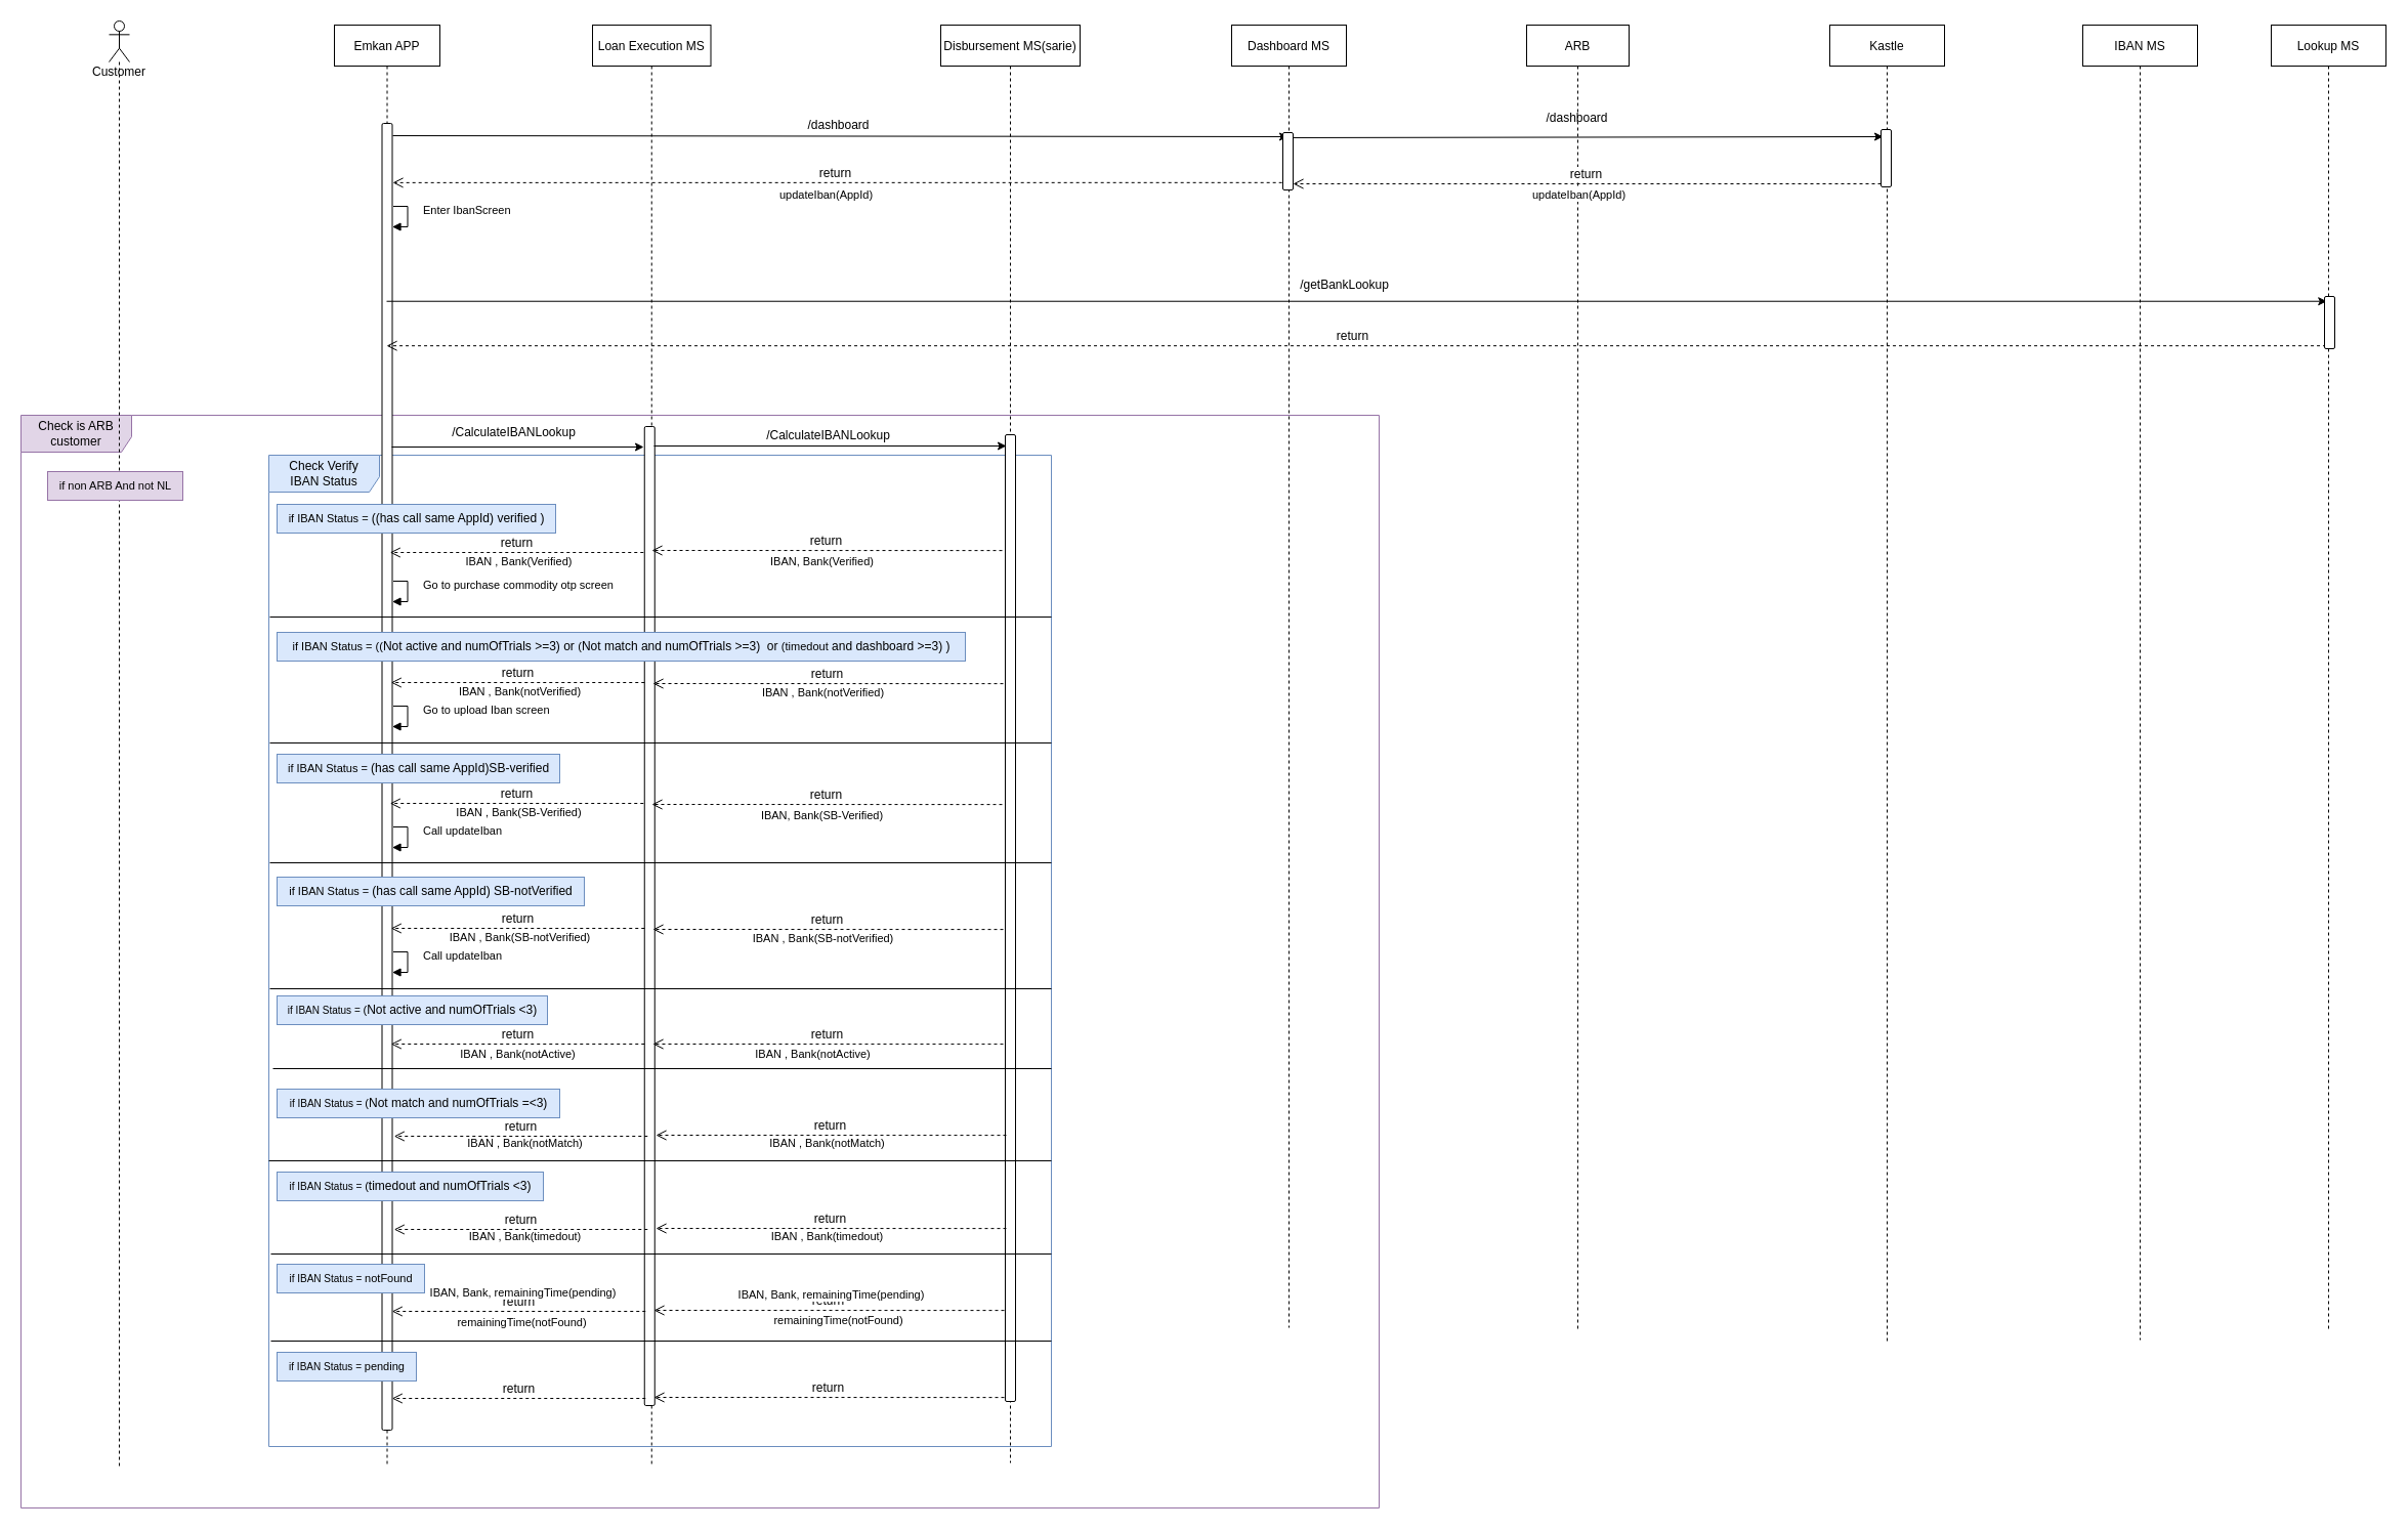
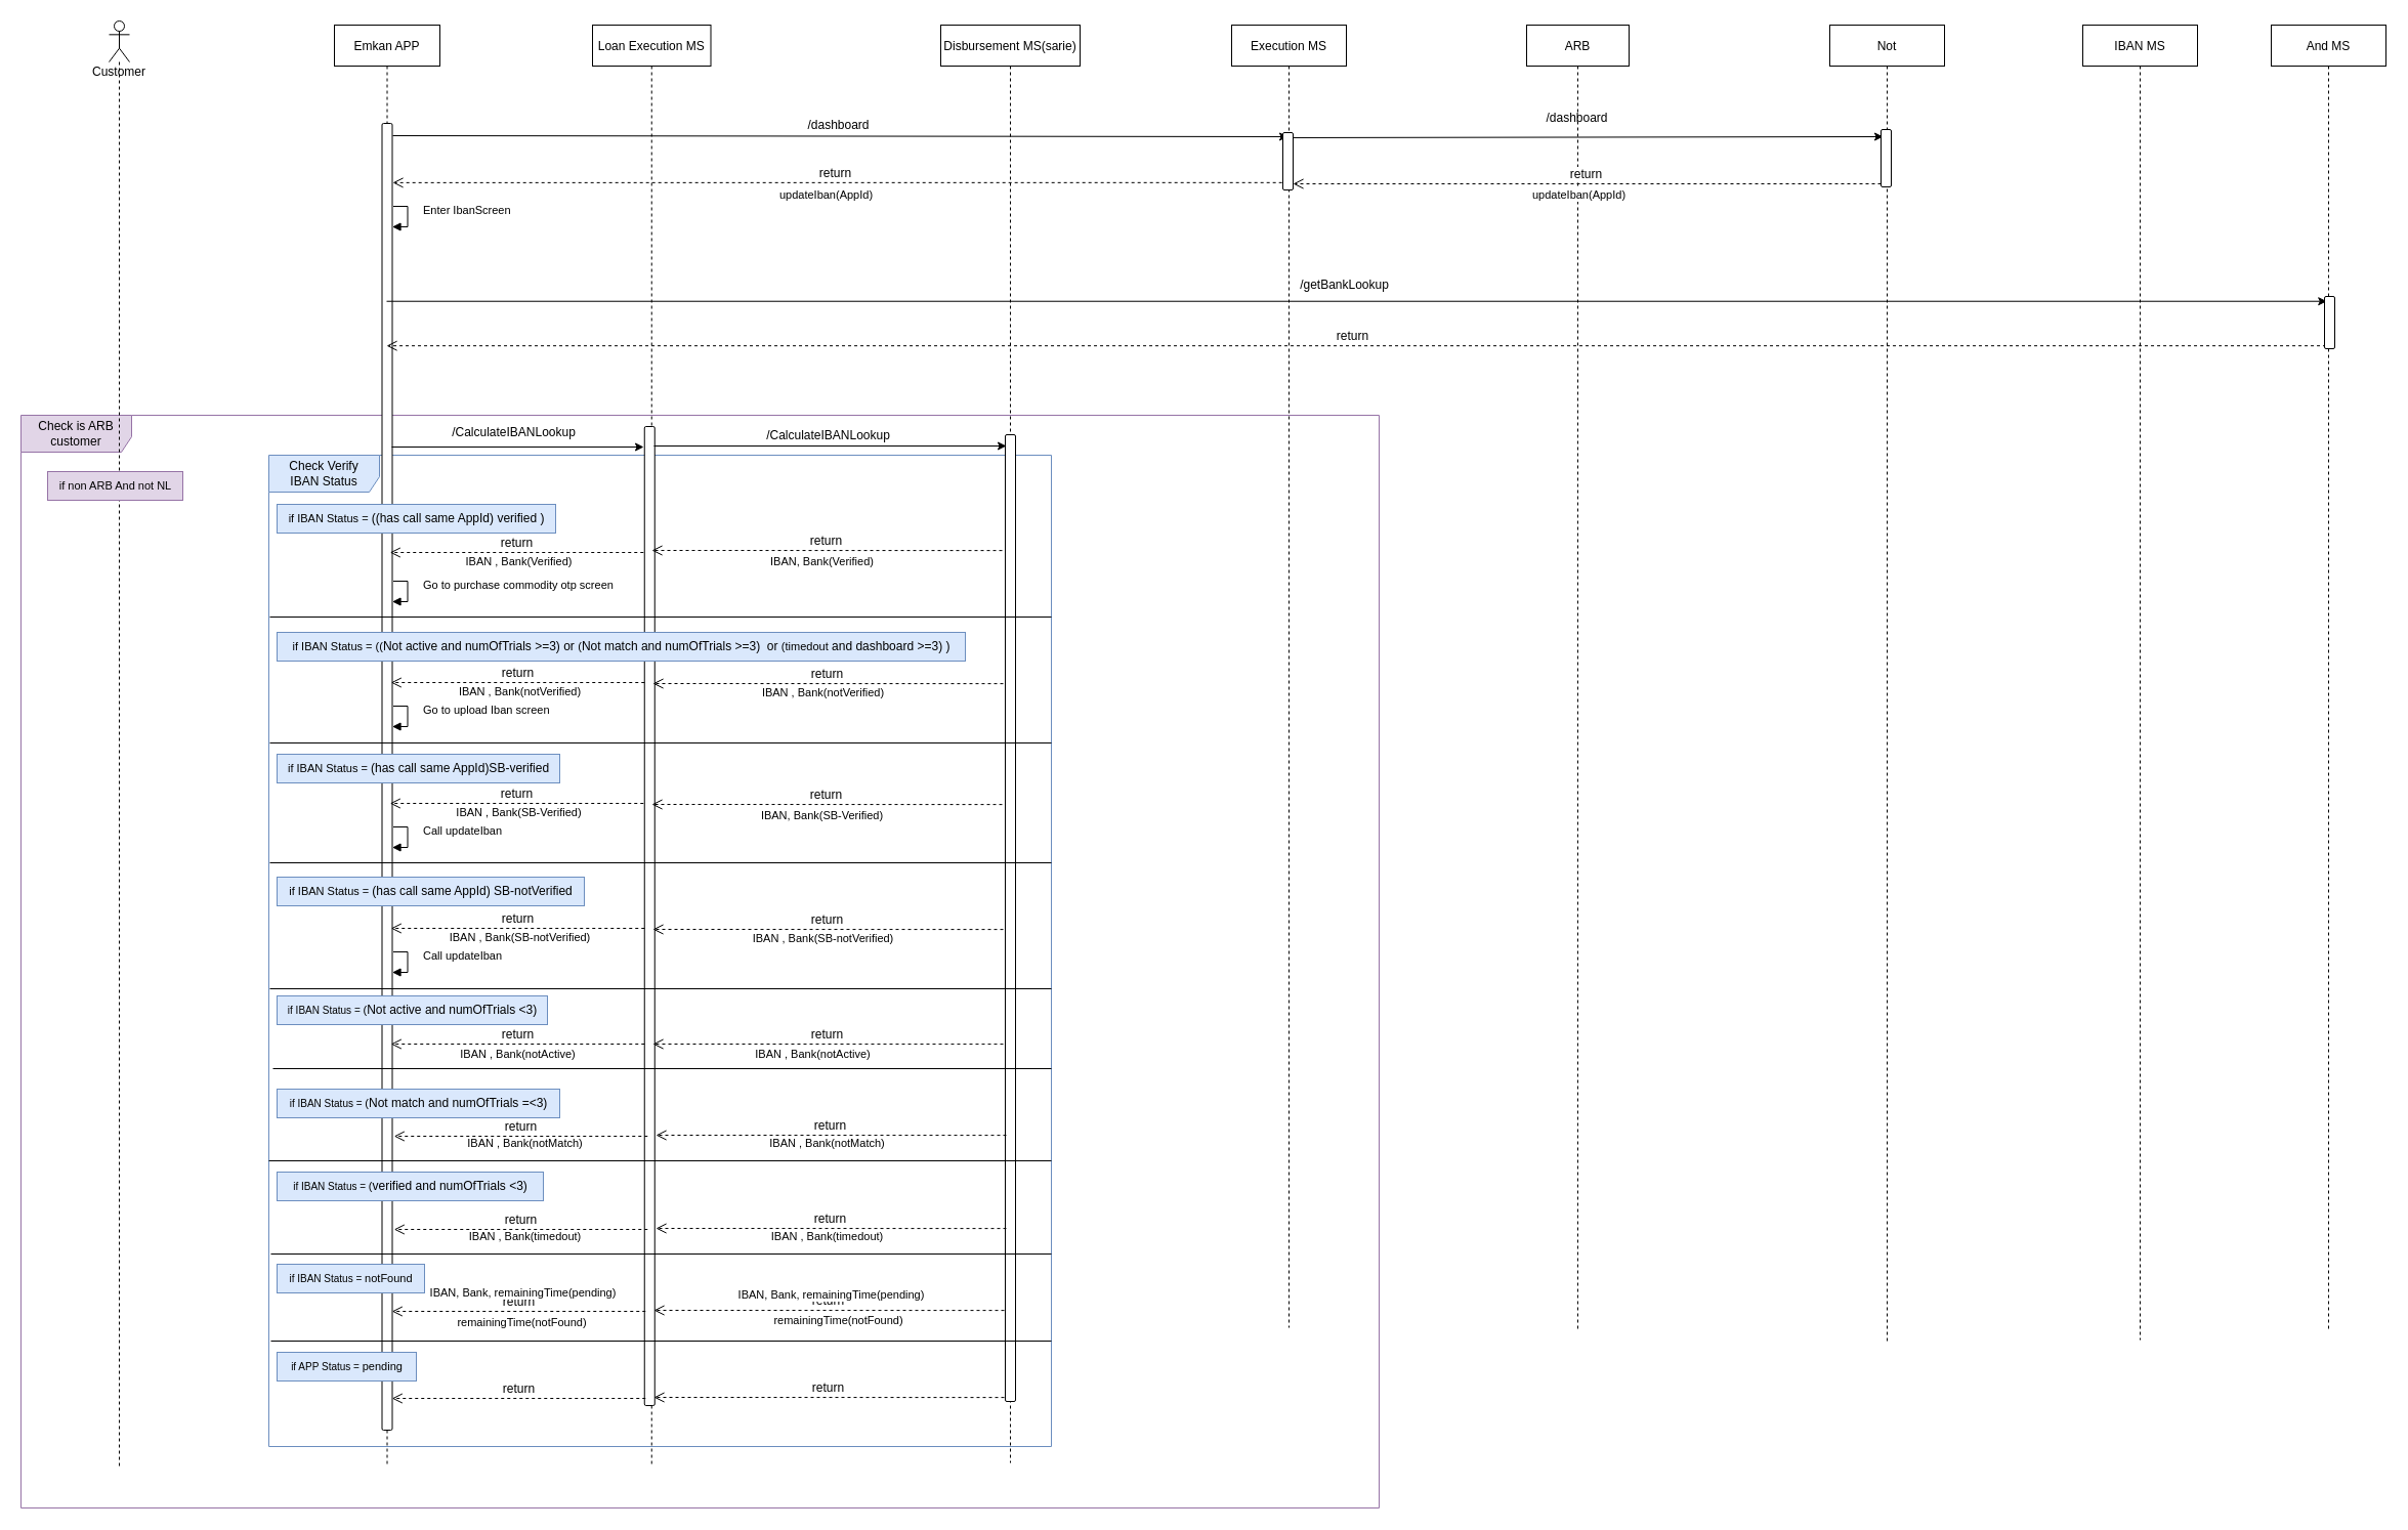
- <mxCell id="11" value="Dashboard MS" style="shape=umlLifeline;perimeter=lifelinePerimeter;container=0;collapsible=0;recursiveResize=0;rounded=0;shadow=0;strokeWidth=1;" parent="1" vertex="1"><mxGeometry x="1202" y="24" width="112" height="1272" as="geometry" /></mxCell>
+ <mxCell id="11" value="Execution MS" style="shape=umlLifeline;perimeter=lifelinePerimeter;container=0;collapsible=0;recursiveResize=0;rounded=0;shadow=0;strokeWidth=1;" parent="1" vertex="1"><mxGeometry x="1202" y="24" width="112" height="1272" as="geometry" /></mxCell>
- <mxCell id="10" value="Kastle" style="shape=umlLifeline;perimeter=lifelinePerimeter;container=0;collapsible=0;recursiveResize=0;rounded=0;shadow=0;strokeWidth=1;" parent="1" vertex="1"><mxGeometry x="1786" y="24" width="112" height="1288" as="geometry" /></mxCell>
+ <mxCell id="10" value="Not" style="shape=umlLifeline;perimeter=lifelinePerimeter;container=0;collapsible=0;recursiveResize=0;rounded=0;shadow=0;strokeWidth=1;" parent="1" vertex="1"><mxGeometry x="1786" y="24" width="112" height="1288" as="geometry" /></mxCell>
- <mxCell id="35" value="Lookup MS" style="shape=umlLifeline;perimeter=lifelinePerimeter;container=0;collapsible=0;recursiveResize=0;rounded=0;shadow=0;strokeWidth=1;" parent="1" vertex="1"><mxGeometry x="2217" y="24" width="112" height="1276" as="geometry" /></mxCell>
+ <mxCell id="35" value="And MS" style="shape=umlLifeline;perimeter=lifelinePerimeter;container=0;collapsible=0;recursiveResize=0;rounded=0;shadow=0;strokeWidth=1;" parent="1" vertex="1"><mxGeometry x="2217" y="24" width="112" height="1276" as="geometry" /></mxCell>
- <mxCell id="60" value="&lt;font style=&quot;font-size: 10px;&quot;&gt;&lt;font style=&quot;&quot;&gt;&lt;font style=&quot;&quot;&gt;if IBAN &lt;/font&gt;&lt;font style=&quot;&quot;&gt;Status &lt;/font&gt;&lt;font style=&quot;&quot;&gt;=&amp;nbsp;&lt;/font&gt;&lt;/font&gt;&lt;/font&gt;&lt;font style=&quot;border-color: var(--border-color); font-size: 11px;&quot;&gt;(&lt;/font&gt;timedout and numOfTrials &amp;lt;3)" style="text;html=1;align=center;verticalAlign=middle;resizable=0;points=[];autosize=1;fillColor=#dae8fc;strokeColor=#6c8ebf;" parent="1" vertex="1"><mxGeometry x="270" y="1144" width="260" height="28" as="geometry" /></mxCell>
+ <mxCell id="60" value="&lt;font style=&quot;font-size: 10px;&quot;&gt;&lt;font style=&quot;&quot;&gt;&lt;font style=&quot;&quot;&gt;if IBAN &lt;/font&gt;&lt;font style=&quot;&quot;&gt;Status &lt;/font&gt;&lt;font style=&quot;&quot;&gt;=&amp;nbsp;&lt;/font&gt;&lt;/font&gt;&lt;/font&gt;&lt;font style=&quot;border-color: var(--border-color); font-size: 11px;&quot;&gt;(&lt;/font&gt;verified and numOfTrials &amp;lt;3)" style="text;html=1;align=center;verticalAlign=middle;resizable=0;points=[];autosize=1;fillColor=#dae8fc;strokeColor=#6c8ebf;" parent="1" vertex="1"><mxGeometry x="270" y="1144" width="260" height="28" as="geometry" /></mxCell>
- <mxCell id="77" value="&lt;font style=&quot;&quot;&gt;&lt;font style=&quot;&quot;&gt;&lt;font style=&quot;font-size: 10px;&quot;&gt;if IBAN &lt;/font&gt;&lt;font style=&quot;font-size: 10px;&quot;&gt;Status &lt;/font&gt;&lt;font style=&quot;&quot;&gt;&lt;span style=&quot;font-size: 10px;&quot;&gt;= &lt;/span&gt;&lt;span style=&quot;font-size: 11px;&quot;&gt;pending&lt;/span&gt;&lt;/font&gt;&lt;/font&gt;&lt;/font&gt;" style="text;html=1;align=center;verticalAlign=middle;resizable=0;points=[];autosize=1;fillColor=#dae8fc;strokeColor=#6c8ebf;" parent="1" vertex="1"><mxGeometry x="270" y="1320" width="136" height="28" as="geometry" /></mxCell>
+ <mxCell id="77" value="&lt;font style=&quot;&quot;&gt;&lt;font style=&quot;&quot;&gt;&lt;font style=&quot;font-size: 10px;&quot;&gt;if APP &lt;/font&gt;&lt;font style=&quot;font-size: 10px;&quot;&gt;Status &lt;/font&gt;&lt;font style=&quot;&quot;&gt;&lt;span style=&quot;font-size: 10px;&quot;&gt;= &lt;/span&gt;&lt;span style=&quot;font-size: 11px;&quot;&gt;pending&lt;/span&gt;&lt;/font&gt;&lt;/font&gt;&lt;/font&gt;" style="text;html=1;align=center;verticalAlign=middle;resizable=0;points=[];autosize=1;fillColor=#dae8fc;strokeColor=#6c8ebf;" parent="1" vertex="1"><mxGeometry x="270" y="1320" width="136" height="28" as="geometry" /></mxCell>
